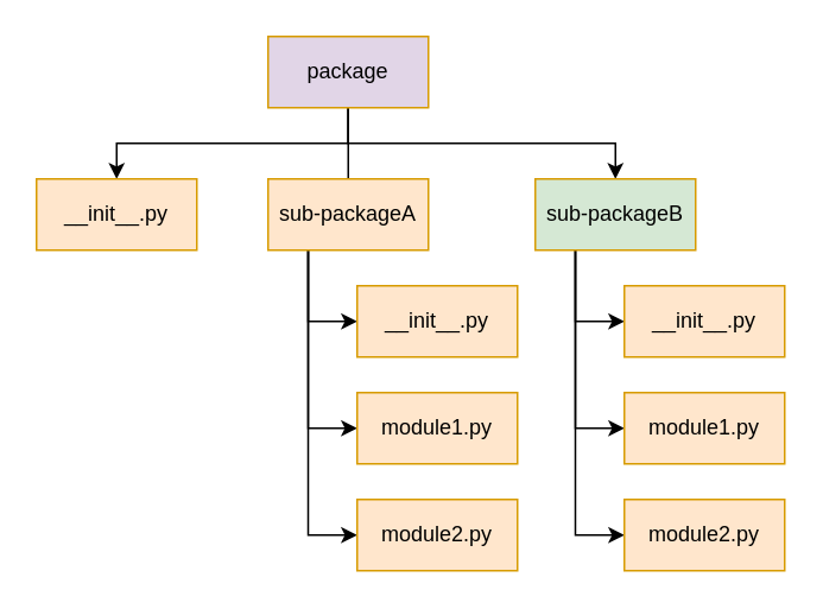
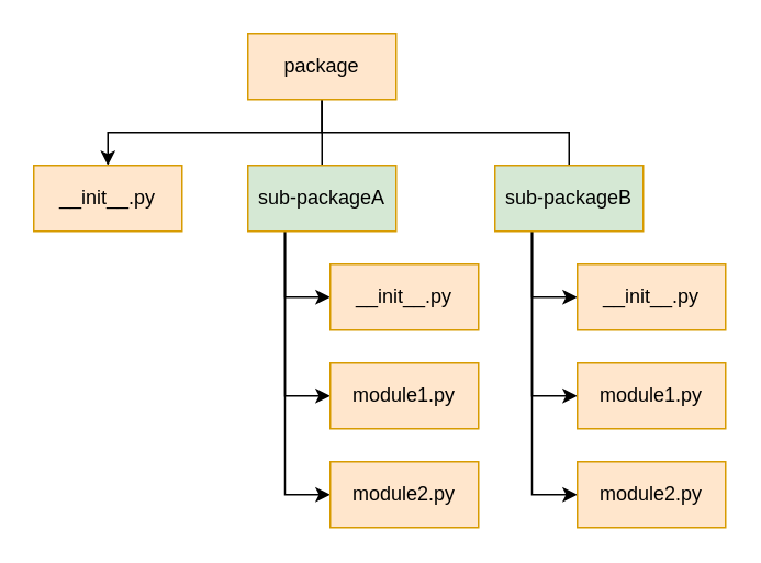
- <mxCell id="5" value="package" style="rounded=0;whiteSpace=wrap;html=1;fillColor=#e1d5e7;strokeColor=#d79b00;" vertex="1" parent="1"><mxGeometry x="150" y="20" width="90" height="40" as="geometry" /></mxCell>
+ <mxCell id="5" value="package" style="rounded=0;whiteSpace=wrap;html=1;fillColor=#ffe6cc;strokeColor=#d79b00;" vertex="1" parent="1"><mxGeometry x="150" y="20" width="90" height="40" as="geometry" /></mxCell>
- <mxCell id="4" style="edgeStyle=orthogonalEdgeStyle;rounded=0;orthogonalLoop=1;jettySize=auto;html=1;exitX=0.5;exitY=1;exitDx=0;exitDy=0;" edge="1" parent="1" source="5" target="10"><mxGeometry relative="1" as="geometry" /></mxCell>
+ <mxCell id="4" style="edgeStyle=orthogonalEdgeStyle;rounded=0;orthogonalLoop=1;jettySize=auto;html=1;exitX=0.5;exitY=1;exitDx=0;exitDy=0;endArrow=none;" edge="1" parent="1" source="5" target="10"><mxGeometry relative="1" as="geometry" /></mxCell>
- <mxCell id="14" value="sub-packageA" style="rounded=0;whiteSpace=wrap;html=1;fillColor=#ffe6cc;strokeColor=#d79b00;" vertex="1" parent="1"><mxGeometry x="150" y="100" width="90" height="40" as="geometry" /></mxCell>
+ <mxCell id="14" value="sub-packageA" style="rounded=0;whiteSpace=wrap;html=1;fillColor=#d5e8d4;strokeColor=#d79b00;" vertex="1" parent="1"><mxGeometry x="150" y="100" width="90" height="40" as="geometry" /></mxCell>
